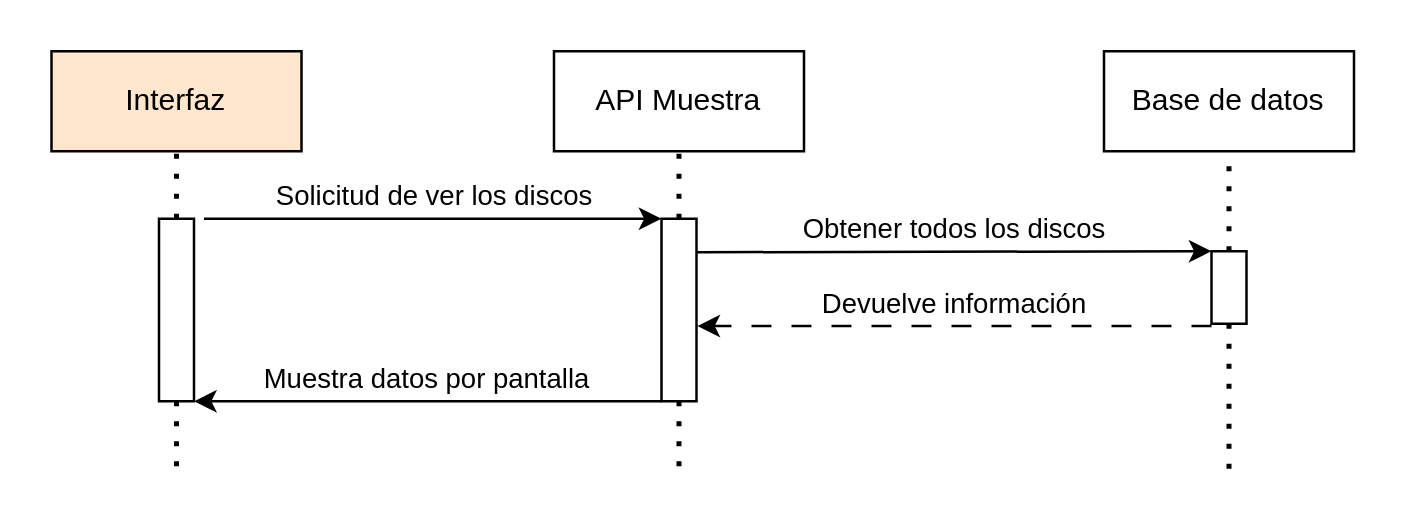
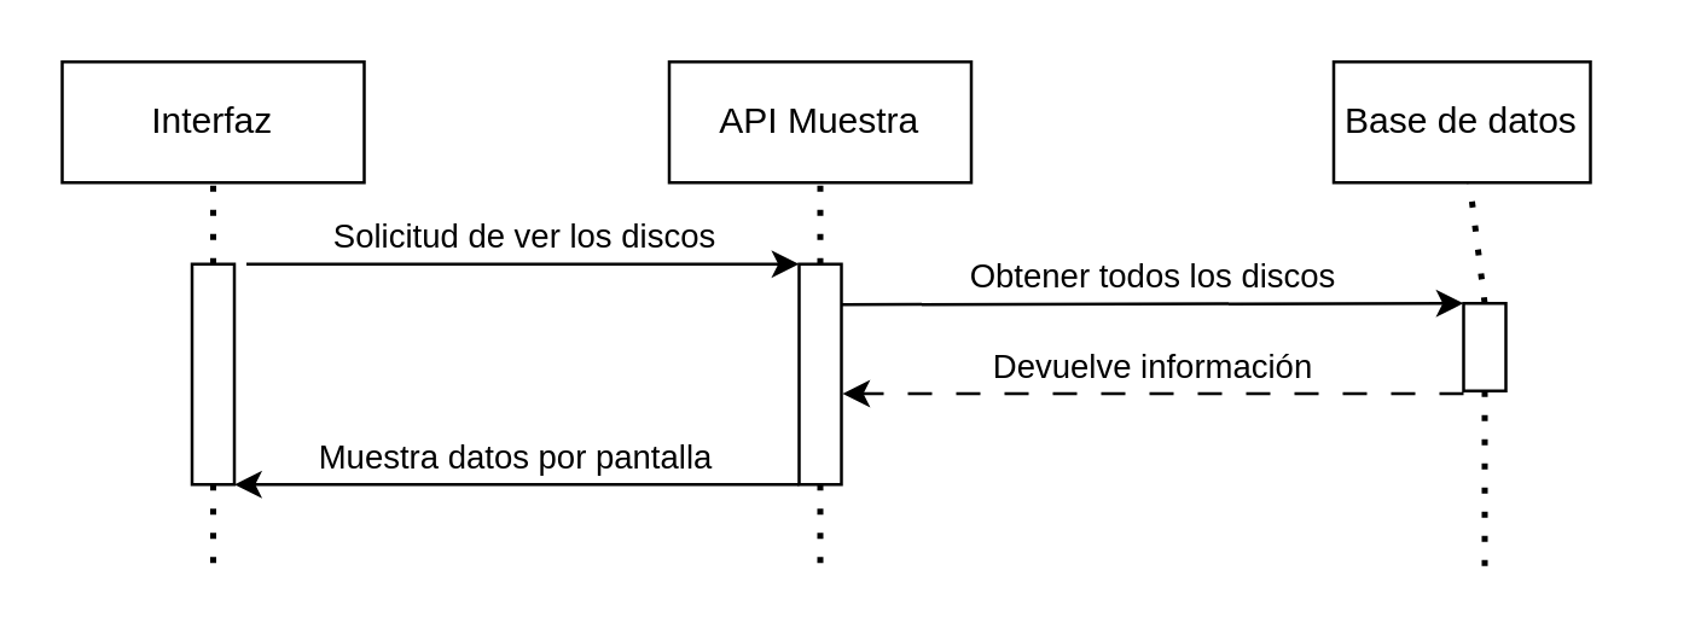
- <mxCell id="2" value="Interfaz" style="rounded=0;whiteSpace=wrap;html=1;fillColor=#ffe6cc;" parent="1" vertex="1"><mxGeometry x="20" y="20" width="100" height="40" as="geometry" /></mxCell>
+ <mxCell id="2" value="Interfaz" style="rounded=0;whiteSpace=wrap;html=1;" parent="1" vertex="1"><mxGeometry x="20" y="20" width="100" height="40" as="geometry" /></mxCell>
- <mxCell id="6" value="Base de datos" style="rounded=0;whiteSpace=wrap;html=1;" parent="1" vertex="1"><mxGeometry x="441" y="20" width="100" height="40" as="geometry" /></mxCell>
+ <mxCell id="6" value="Base de datos" style="rounded=0;whiteSpace=wrap;html=1;" parent="1" vertex="1"><mxGeometry x="441" y="20" width="85" height="40" as="geometry" /></mxCell>
